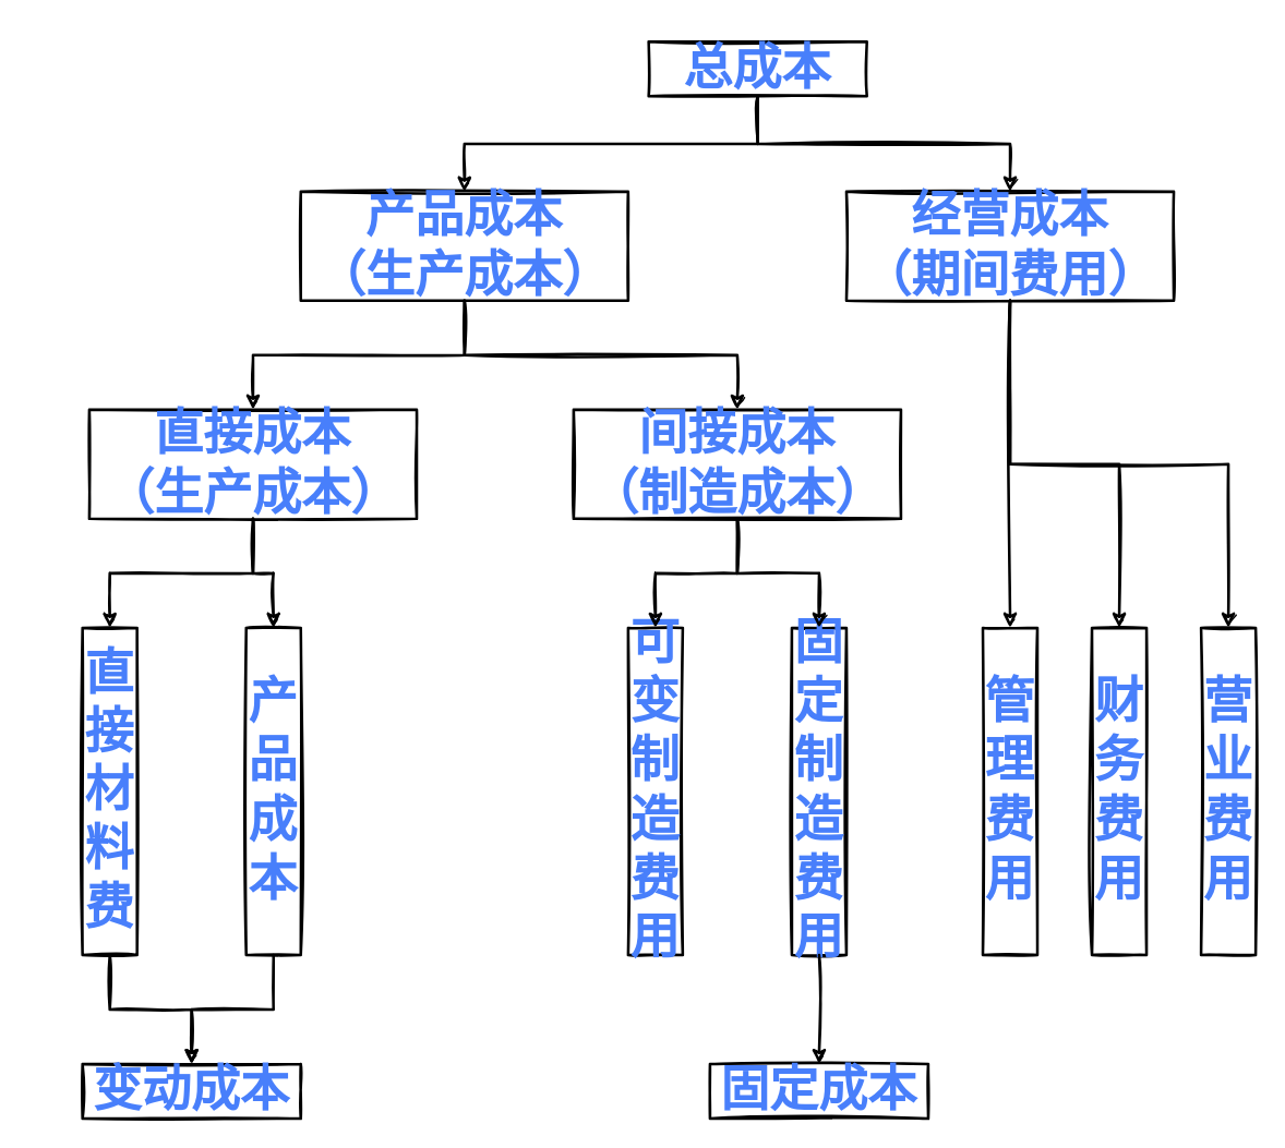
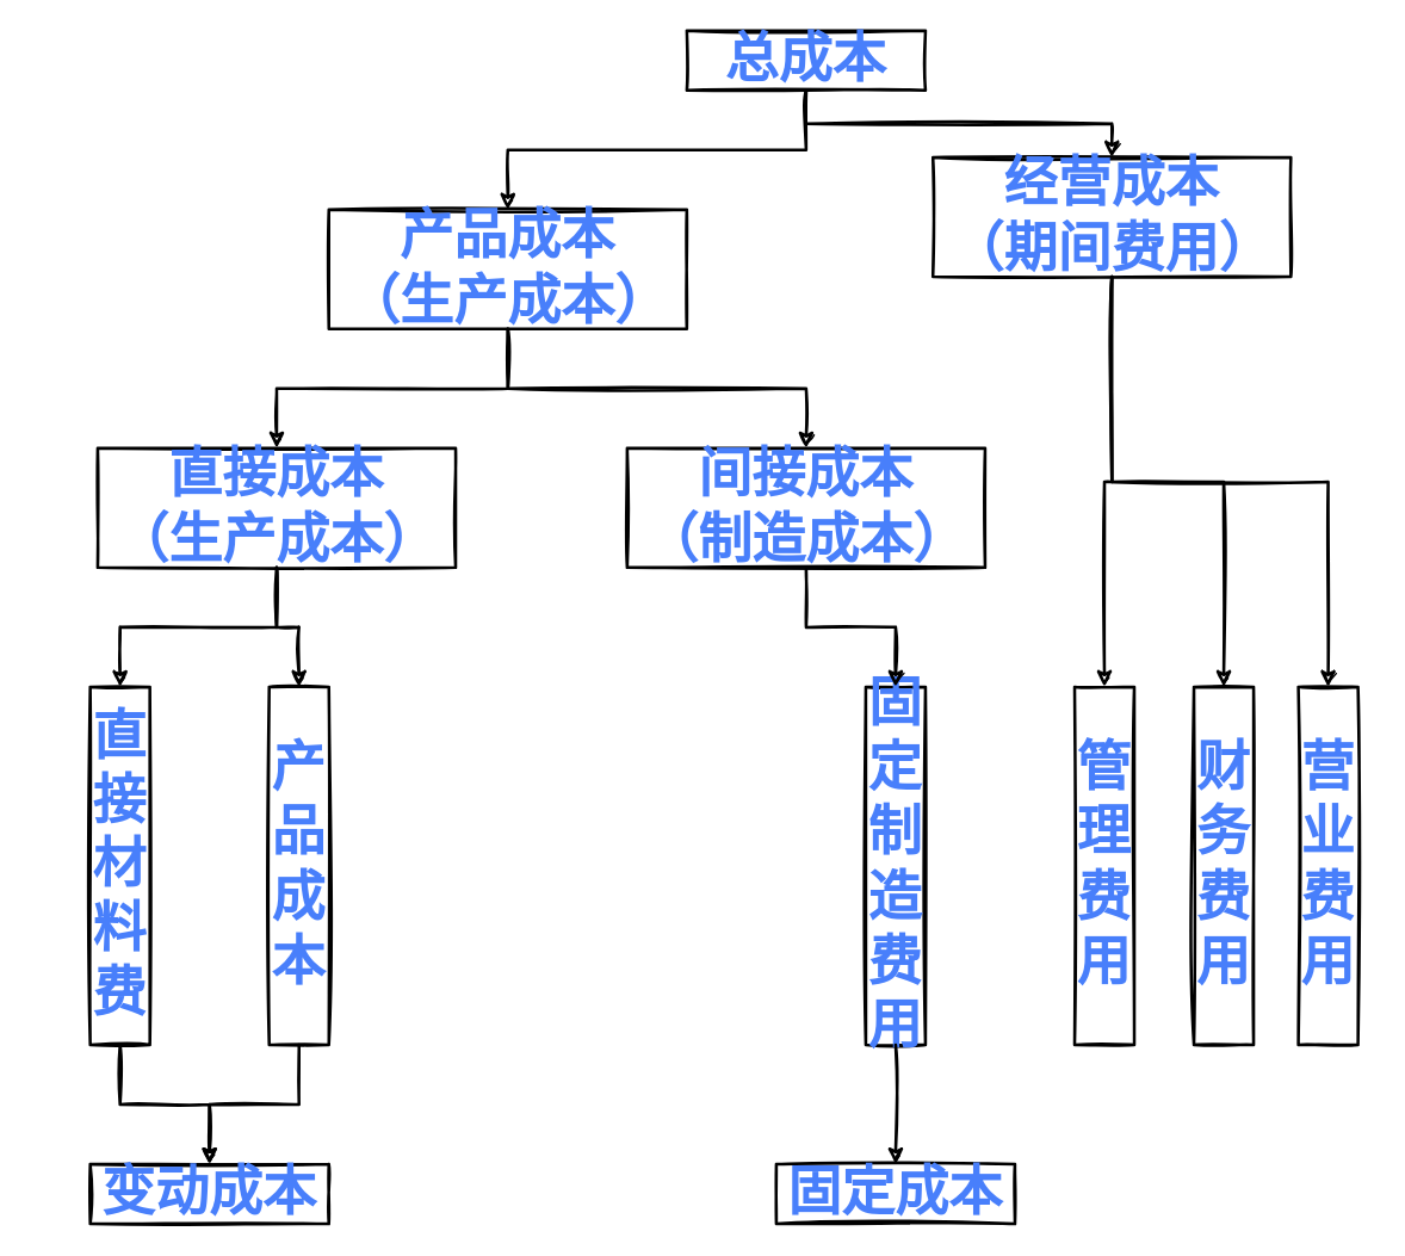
- <mxCell id="3" value="总成本" style="rounded=0;whiteSpace=wrap;html=1;sketch=1;fontFamily=FZJingLeiS-R-GB;fontSize=36;fontColor=#487FFB;strokeWidth=2;fillColor=none;fontStyle=1" vertex="1" parent="2"><mxGeometry x="455" y="10" width="160" height="40" as="geometry" /></mxCell>
+ <mxCell id="3" value="总成本" style="rounded=0;whiteSpace=wrap;html=1;sketch=1;fontFamily=FZJingLeiS-R-GB;fontSize=36;fontColor=#487FFB;strokeWidth=2;fillColor=none;fontStyle=1" vertex="1" parent="2"><mxGeometry x="440" width="160" height="40" as="geometry" /></mxCell>
- <mxCell id="6" value="经营成本&lt;br&gt;（期间费用）" style="rounded=0;whiteSpace=wrap;html=1;sketch=1;fontFamily=FZJingLeiS-R-GB;fontSize=36;fontColor=#487FFB;strokeWidth=2;fillColor=none;fontStyle=1" vertex="1" parent="2"><mxGeometry x="600" y="120" width="240" height="80" as="geometry" /></mxCell>
+ <mxCell id="6" value="经营成本&lt;br&gt;（期间费用）" style="rounded=0;whiteSpace=wrap;html=1;sketch=1;fontFamily=FZJingLeiS-R-GB;fontSize=36;fontColor=#487FFB;strokeWidth=2;fillColor=none;fontStyle=1" vertex="1" parent="2"><mxGeometry x="605" y="85" width="240" height="80" as="geometry" /></mxCell>
- <mxCell id="20" style="edgeStyle=orthogonalEdgeStyle;rounded=0;sketch=1;orthogonalLoop=1;jettySize=auto;html=1;exitX=0.5;exitY=1;exitDx=0;exitDy=0;entryX=0.5;entryY=0;entryDx=0;entryDy=0;strokeWidth=2;" edge="1" parent="2" source="10" target="19"><mxGeometry relative="1" as="geometry" /></mxCell>
- <mxCell id="19" value="可变制造费用" style="rounded=0;whiteSpace=wrap;html=1;sketch=1;fontFamily=FZJingLeiS-R-GB;fontSize=36;fontColor=#487FFB;strokeWidth=2;fillColor=none;fontStyle=1" vertex="1" parent="2"><mxGeometry x="440" y="440" width="40" height="240" as="geometry" /></mxCell>
- <mxCell id="29" value="营业费用" style="rounded=0;whiteSpace=wrap;html=1;sketch=1;fontFamily=FZJingLeiS-R-GB;fontSize=36;fontColor=#487FFB;strokeWidth=2;fillColor=none;fontStyle=1" vertex="1" parent="2"><mxGeometry x="860" y="440" width="40" height="240" as="geometry" /></mxCell>
+ <mxCell id="29" value="营业费用" style="rounded=0;whiteSpace=wrap;html=1;sketch=1;fontFamily=FZJingLeiS-R-GB;fontSize=36;fontColor=#487FFB;strokeWidth=2;fillColor=none;fontStyle=1" vertex="1" parent="2"><mxGeometry x="850" y="440" width="40" height="240" as="geometry" /></mxCell>
